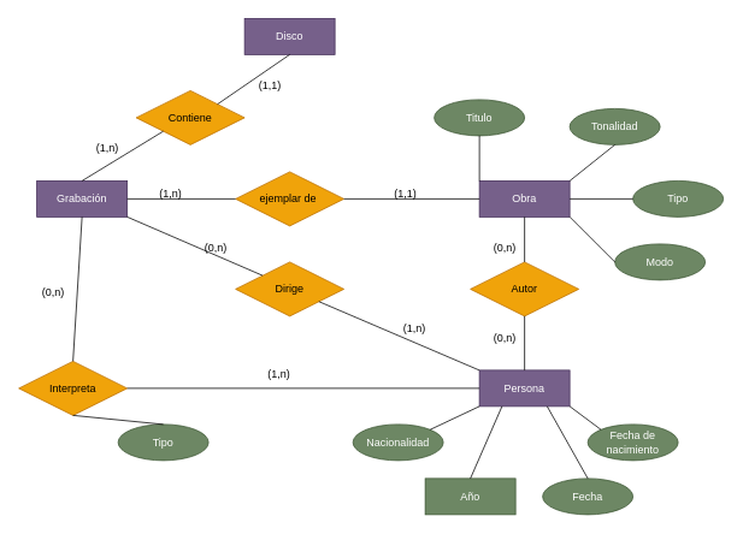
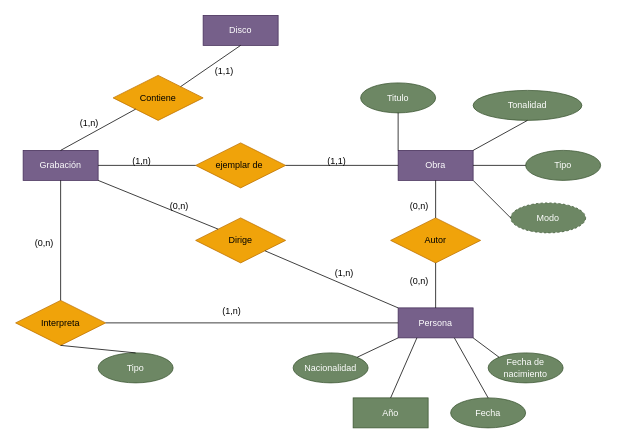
- <mxCell id="36" value="Tonalidad" style="ellipse;whiteSpace=wrap;html=1;align=center;fillColor=#6d8764;fontColor=#ffffff;strokeColor=#3A5431;" vertex="1" parent="1"><mxGeometry x="630" y="120" width="100" height="40" as="geometry" /></mxCell>
+ <mxCell id="36" value="Tonalidad" style="ellipse;whiteSpace=wrap;html=1;align=center;fillColor=#6d8764;fontColor=#ffffff;strokeColor=#3A5431;" vertex="1" parent="1"><mxGeometry x="630" y="120" width="145" height="40" as="geometry" /></mxCell>
- <mxCell id="9" value="Grabación" style="whiteSpace=wrap;html=1;align=center;fillColor=#76608a;fontColor=#ffffff;strokeColor=#432D57;" vertex="1" parent="1"><mxGeometry x="40" y="200" width="100" height="40" as="geometry" /></mxCell>
+ <mxCell id="9" value="Grabación" style="whiteSpace=wrap;html=1;align=center;fillColor=#76608a;fontColor=#ffffff;strokeColor=#432D57;" vertex="1" parent="1"><mxGeometry x="30" y="200" width="100" height="40" as="geometry" /></mxCell>
- <mxCell id="38" value="Modo" style="ellipse;whiteSpace=wrap;html=1;align=center;fillColor=#6d8764;fontColor=#ffffff;strokeColor=#3A5431;" vertex="1" parent="1"><mxGeometry x="680" y="270" width="100" height="40" as="geometry" /></mxCell>
+ <mxCell id="38" value="Modo" style="ellipse;whiteSpace=wrap;html=1;align=center;fillColor=#6d8764;fontColor=#ffffff;strokeColor=#3A5431;dashed=1;" vertex="1" parent="1"><mxGeometry x="680" y="270" width="100" height="40" as="geometry" /></mxCell>
